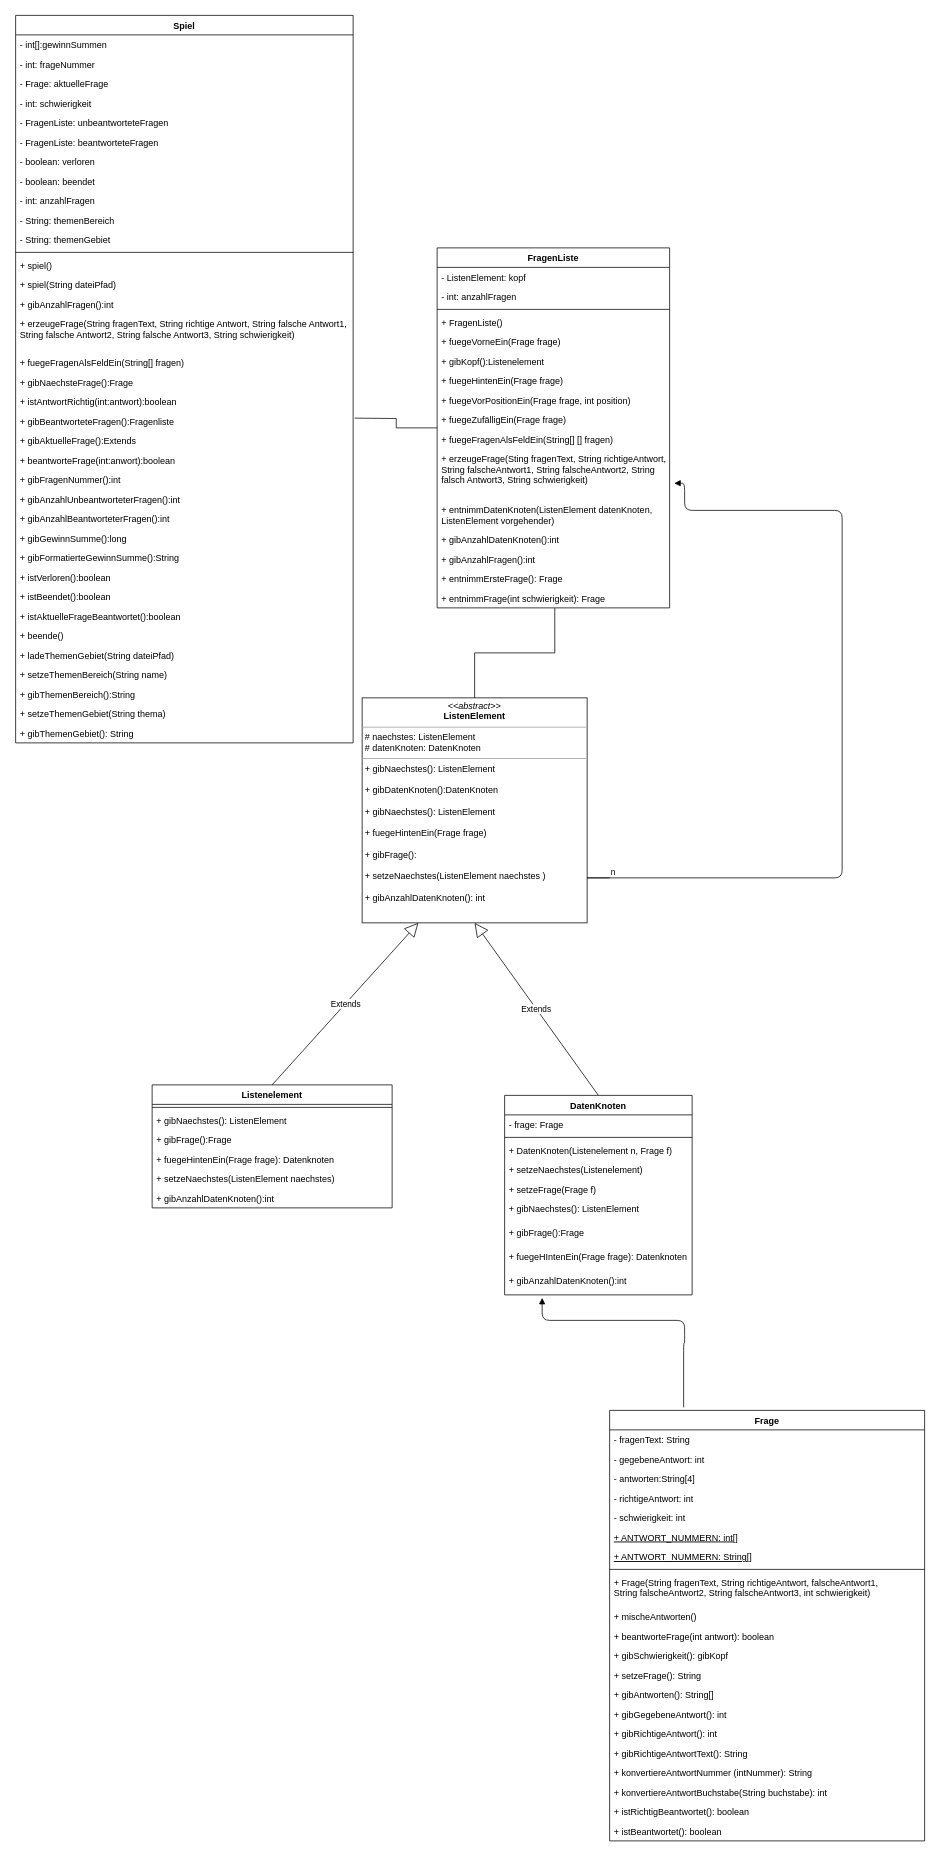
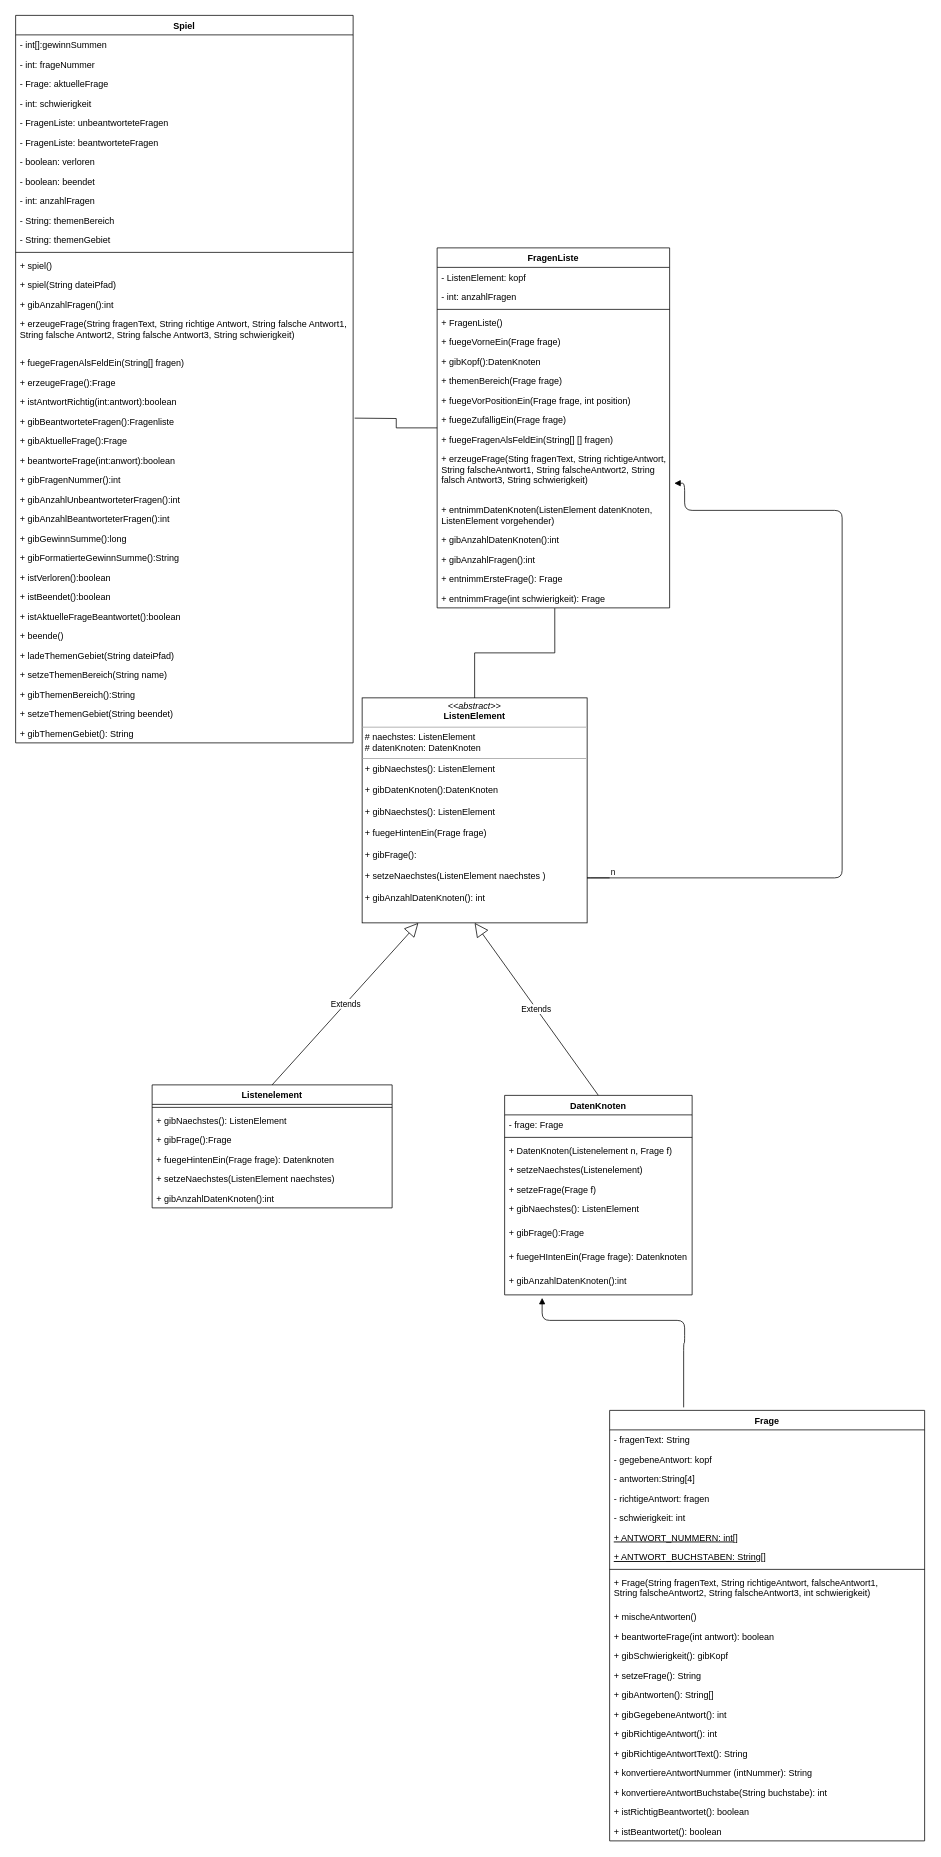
- <mxCell id="46" value="+ gibKopf():Listenelement" style="text;strokeColor=none;fillColor=none;align=left;verticalAlign=top;spacingLeft=4;spacingRight=4;overflow=hidden;rotatable=0;points=[[0,0.5],[1,0.5]];portConstraint=eastwest;" parent="40" vertex="1"><mxGeometry y="138" width="310" height="26" as="geometry" /></mxCell>
+ <mxCell id="46" value="+ gibKopf():DatenKnoten" style="text;strokeColor=none;fillColor=none;align=left;verticalAlign=top;spacingLeft=4;spacingRight=4;overflow=hidden;rotatable=0;points=[[0,0.5],[1,0.5]];portConstraint=eastwest;" parent="40" vertex="1"><mxGeometry y="138" width="310" height="26" as="geometry" /></mxCell>
- <mxCell id="47" value="+ fuegeHintenEin(Frage frage)" style="text;strokeColor=none;fillColor=none;align=left;verticalAlign=top;spacingLeft=4;spacingRight=4;overflow=hidden;rotatable=0;points=[[0,0.5],[1,0.5]];portConstraint=eastwest;" parent="40" vertex="1"><mxGeometry y="164" width="310" height="26" as="geometry" /></mxCell>
+ <mxCell id="47" value="+ themenBereich(Frage frage)" style="text;strokeColor=none;fillColor=none;align=left;verticalAlign=top;spacingLeft=4;spacingRight=4;overflow=hidden;rotatable=0;points=[[0,0.5],[1,0.5]];portConstraint=eastwest;" parent="40" vertex="1"><mxGeometry y="164" width="310" height="26" as="geometry" /></mxCell>
- <mxCell id="21" value="+ gibNaechsteFrage():Frage&#10;" style="text;strokeColor=none;fillColor=none;align=left;verticalAlign=top;spacingLeft=4;spacingRight=4;overflow=hidden;rotatable=0;points=[[0,0.5],[1,0.5]];portConstraint=eastwest;" parent="3" vertex="1"><mxGeometry y="476" width="450" height="26" as="geometry" /></mxCell>
+ <mxCell id="21" value="+ erzeugeFrage():Frage&#10;" style="text;strokeColor=none;fillColor=none;align=left;verticalAlign=top;spacingLeft=4;spacingRight=4;overflow=hidden;rotatable=0;points=[[0,0.5],[1,0.5]];portConstraint=eastwest;" parent="3" vertex="1"><mxGeometry y="476" width="450" height="26" as="geometry" /></mxCell>
- <mxCell id="24" value="+ gibAktuelleFrage():Extends" style="text;strokeColor=none;fillColor=none;align=left;verticalAlign=top;spacingLeft=4;spacingRight=4;overflow=hidden;rotatable=0;points=[[0,0.5],[1,0.5]];portConstraint=eastwest;" parent="3" vertex="1"><mxGeometry y="554" width="450" height="26" as="geometry" /></mxCell>
+ <mxCell id="24" value="+ gibAktuelleFrage():Frage" style="text;strokeColor=none;fillColor=none;align=left;verticalAlign=top;spacingLeft=4;spacingRight=4;overflow=hidden;rotatable=0;points=[[0,0.5],[1,0.5]];portConstraint=eastwest;" parent="3" vertex="1"><mxGeometry y="554" width="450" height="26" as="geometry" /></mxCell>
- <mxCell id="38" value="+ setzeThemenGebiet(String thema)" style="text;strokeColor=none;fillColor=none;align=left;verticalAlign=top;spacingLeft=4;spacingRight=4;overflow=hidden;rotatable=0;points=[[0,0.5],[1,0.5]];portConstraint=eastwest;" vertex="1" parent="3"><mxGeometry y="918" width="450" height="26" as="geometry" /></mxCell>
+ <mxCell id="38" value="+ setzeThemenGebiet(String beendet)" style="text;strokeColor=none;fillColor=none;align=left;verticalAlign=top;spacingLeft=4;spacingRight=4;overflow=hidden;rotatable=0;points=[[0,0.5],[1,0.5]];portConstraint=eastwest;" vertex="1" parent="3"><mxGeometry y="918" width="450" height="26" as="geometry" /></mxCell>
- <mxCell id="83" value="- gegebeneAntwort: int" style="text;strokeColor=none;fillColor=none;align=left;verticalAlign=top;spacingLeft=4;spacingRight=4;overflow=hidden;rotatable=0;points=[[0,0.5],[1,0.5]];portConstraint=eastwest;" parent="81" vertex="1"><mxGeometry y="52" width="420" height="26" as="geometry" /></mxCell>
+ <mxCell id="83" value="- gegebeneAntwort: kopf" style="text;strokeColor=none;fillColor=none;align=left;verticalAlign=top;spacingLeft=4;spacingRight=4;overflow=hidden;rotatable=0;points=[[0,0.5],[1,0.5]];portConstraint=eastwest;" parent="81" vertex="1"><mxGeometry y="52" width="420" height="26" as="geometry" /></mxCell>
- <mxCell id="85" value="- richtigeAntwort: int" style="text;strokeColor=none;fillColor=none;align=left;verticalAlign=top;spacingLeft=4;spacingRight=4;overflow=hidden;rotatable=0;points=[[0,0.5],[1,0.5]];portConstraint=eastwest;" parent="81" vertex="1"><mxGeometry y="104" width="420" height="26" as="geometry" /></mxCell>
+ <mxCell id="85" value="- richtigeAntwort: fragen" style="text;strokeColor=none;fillColor=none;align=left;verticalAlign=top;spacingLeft=4;spacingRight=4;overflow=hidden;rotatable=0;points=[[0,0.5],[1,0.5]];portConstraint=eastwest;" parent="81" vertex="1"><mxGeometry y="104" width="420" height="26" as="geometry" /></mxCell>
- <mxCell id="88" value="+ ANTWORT_NUMMERN: String[]" style="text;strokeColor=none;fillColor=none;align=left;verticalAlign=top;spacingLeft=4;spacingRight=4;overflow=hidden;rotatable=0;points=[[0,0.5],[1,0.5]];portConstraint=eastwest;fontStyle=4" parent="81" vertex="1"><mxGeometry y="182" width="420" height="26" as="geometry" /></mxCell>
+ <mxCell id="88" value="+ ANTWORT_BUCHSTABEN: String[]" style="text;strokeColor=none;fillColor=none;align=left;verticalAlign=top;spacingLeft=4;spacingRight=4;overflow=hidden;rotatable=0;points=[[0,0.5],[1,0.5]];portConstraint=eastwest;fontStyle=4" parent="81" vertex="1"><mxGeometry y="182" width="420" height="26" as="geometry" /></mxCell>
